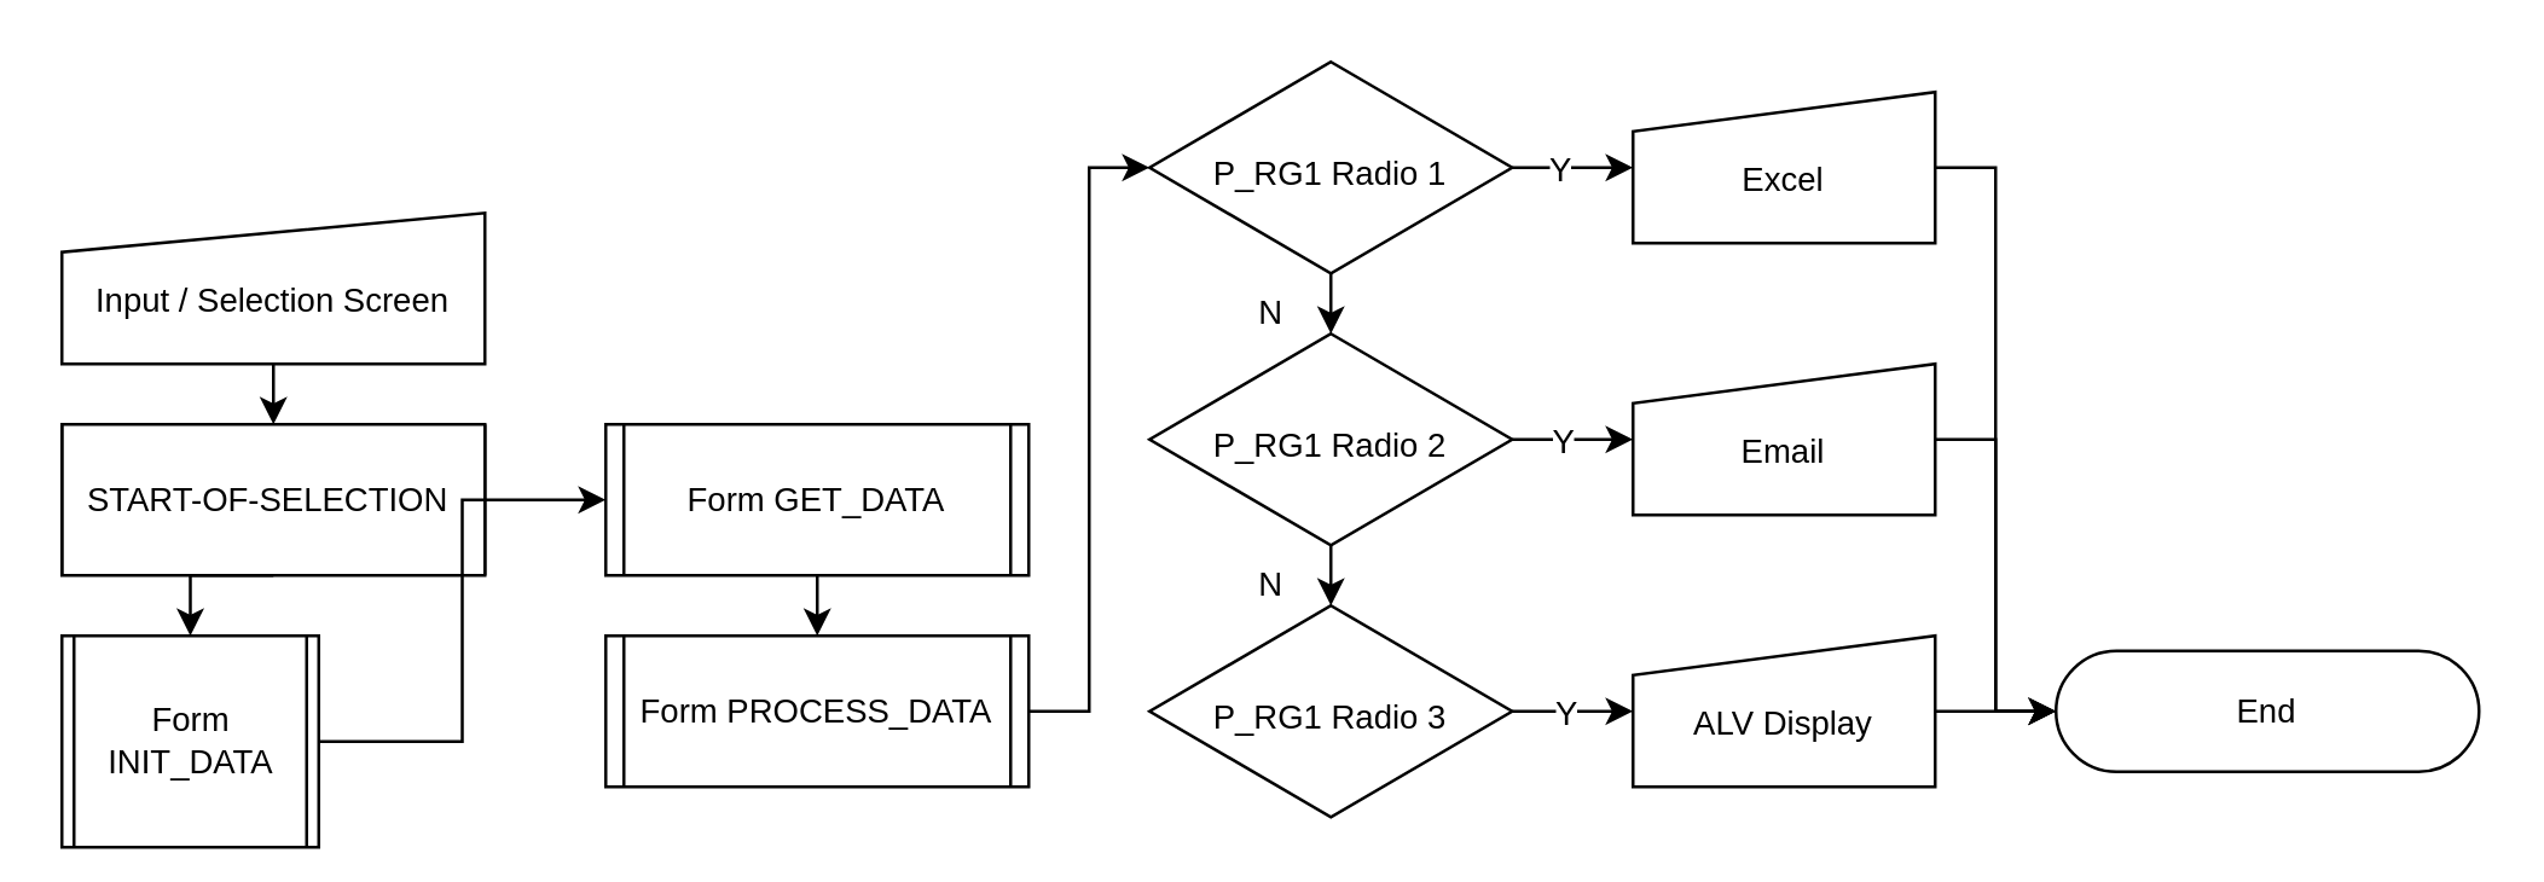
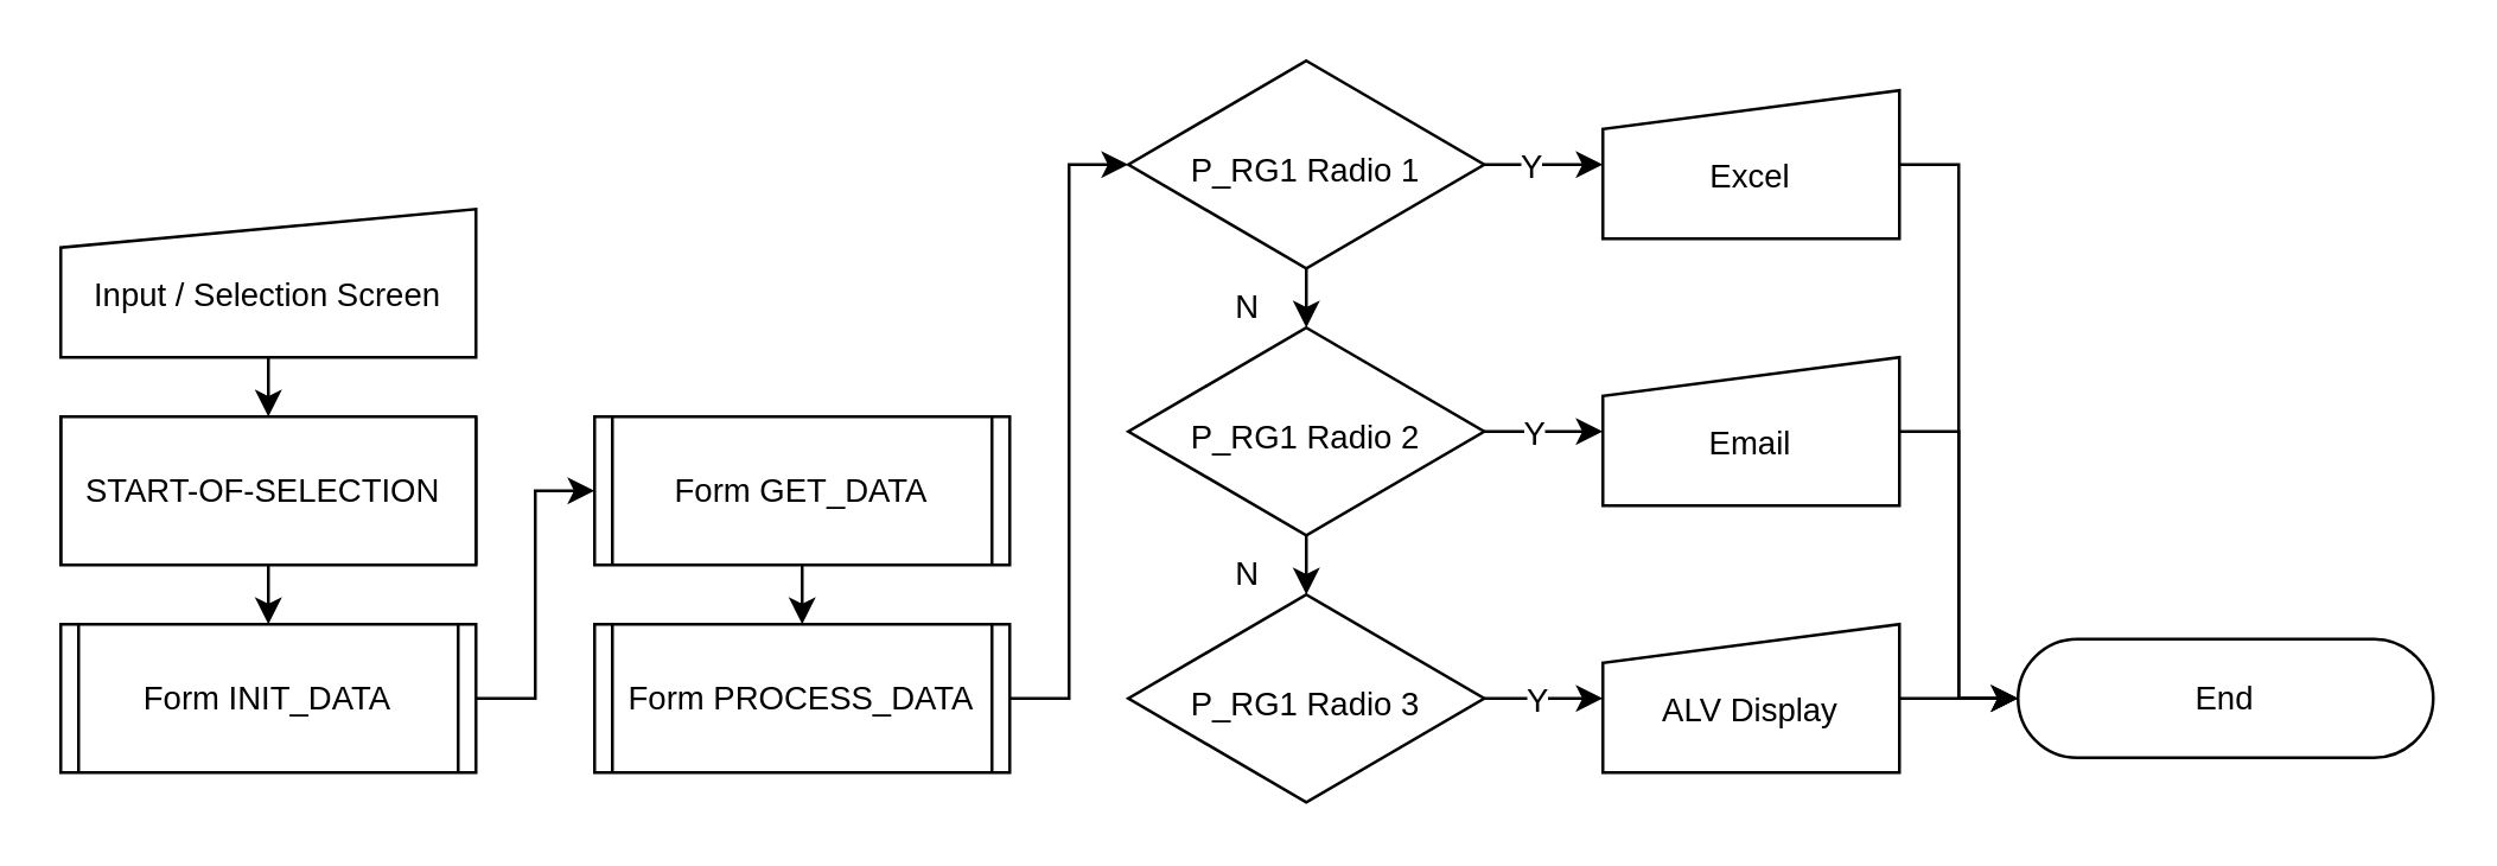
- <mxCell id="7" value="&lt;font style=&quot;font-size: 11px;&quot;&gt;Form INIT_DATA&lt;br&gt;&lt;/font&gt;" style="shape=process;whiteSpace=wrap;html=1;backgroundOutline=1;fontSize=11;size=0.042;" vertex="1" parent="1"><mxGeometry x="20" y="210" width="85" height="70" as="geometry" /></mxCell>
+ <mxCell id="7" value="&lt;font style=&quot;font-size: 11px;&quot;&gt;Form INIT_DATA&lt;br&gt;&lt;/font&gt;" style="shape=process;whiteSpace=wrap;html=1;backgroundOutline=1;fontSize=11;size=0.042;" vertex="1" parent="1"><mxGeometry x="20" y="210" width="140" height="50" as="geometry" /></mxCell>
